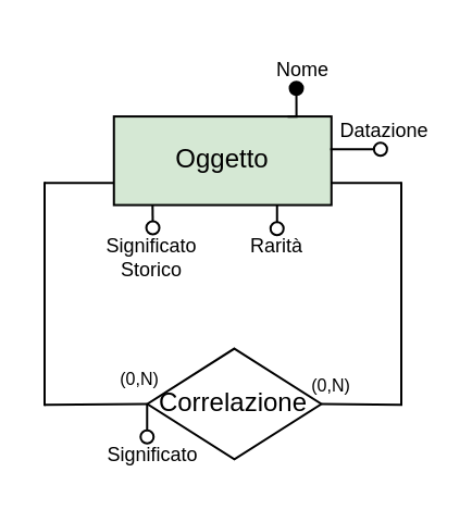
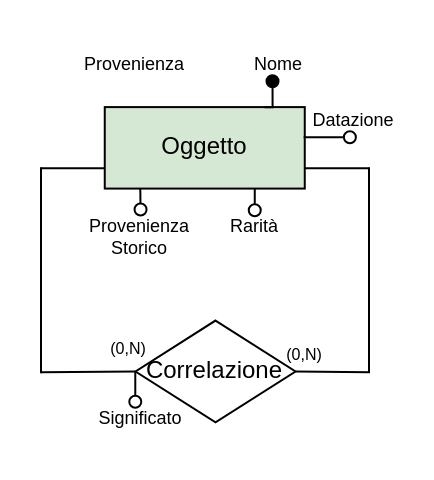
+ <mxCell id="5" value="&lt;font style=&quot;font-size: 9px;&quot;&gt;Provenienza&lt;/font&gt;" style="text;html=1;align=center;verticalAlign=middle;whiteSpace=wrap;rounded=0;" parent="1" vertex="1"><mxGeometry x="46.88" y="22.491" width="40" height="17.314" as="geometry" /></mxCell>
- <mxCell id="7" value="&lt;p style=&quot;line-height: 77%;&quot;&gt;&lt;font style=&quot;font-size: 9px;&quot;&gt;Significato Storico&lt;/font&gt;&lt;/p&gt;" style="text;html=1;align=center;verticalAlign=middle;whiteSpace=wrap;rounded=0;spacing=2;spacingTop=0;" parent="1" vertex="1"><mxGeometry x="42.26" y="109.12" width="55" height="17.314" as="geometry" /></mxCell>
+ <mxCell id="7" value="&lt;p style=&quot;line-height: 77%;&quot;&gt;&lt;font style=&quot;font-size: 9px;&quot;&gt;Provenienza Storico&lt;/font&gt;&lt;/p&gt;" style="text;html=1;align=center;verticalAlign=middle;whiteSpace=wrap;rounded=0;spacing=2;spacingTop=0;" parent="1" vertex="1"><mxGeometry x="42.26" y="109.12" width="55" height="17.314" as="geometry" /></mxCell>
